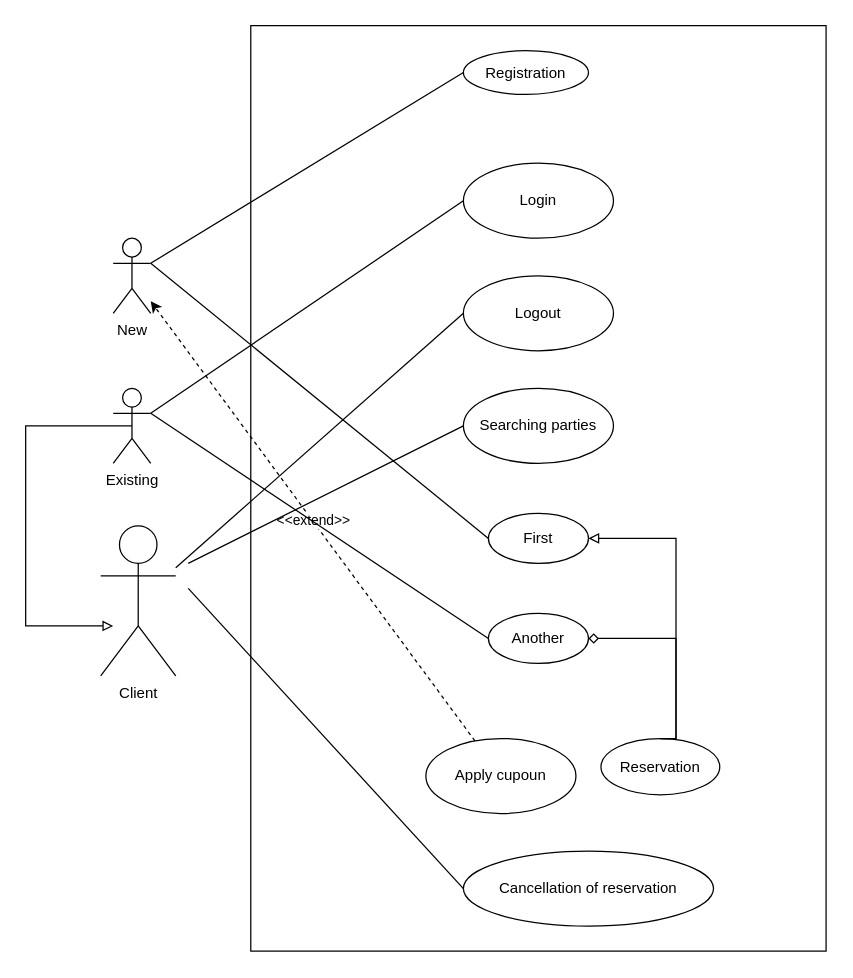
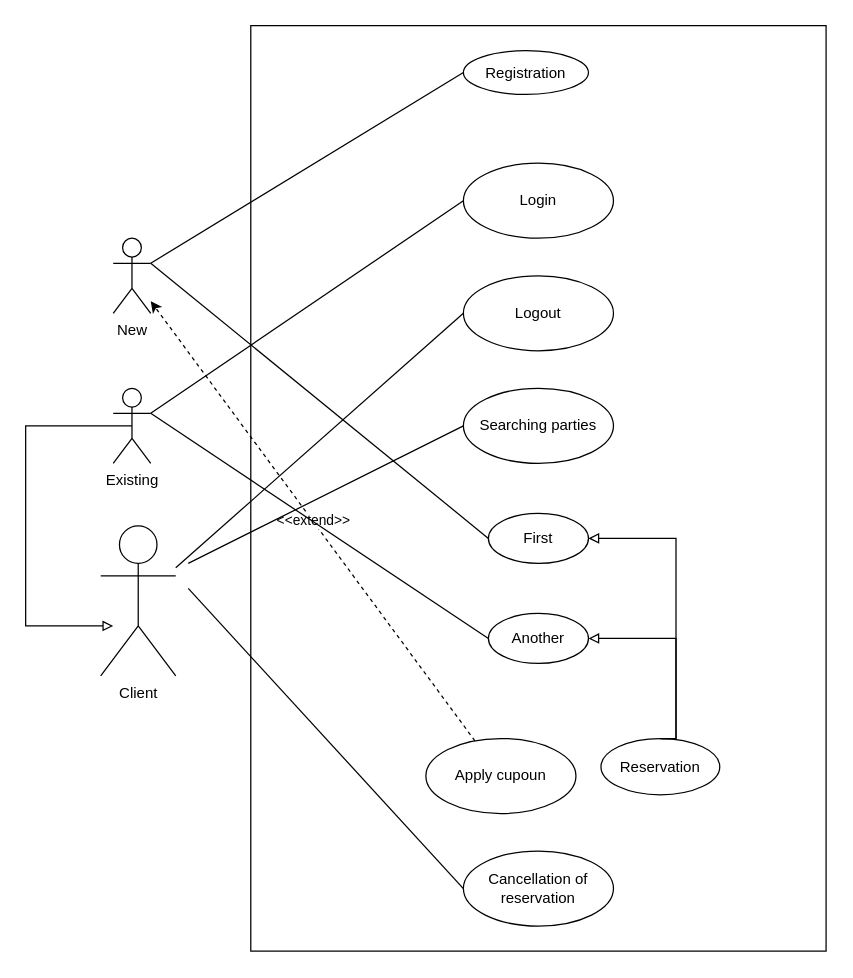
- <mxCell id="22" style="edgeStyle=orthogonalEdgeStyle;rounded=0;orthogonalLoop=1;jettySize=auto;html=1;endArrow=diamond;endFill=0;exitX=0.5;exitY=0;exitDx=0;exitDy=0;entryX=1;entryY=0.5;entryDx=0;entryDy=0;" parent="1" source="8" target="24" edge="1"><mxGeometry relative="1" as="geometry"><mxPoint x="410" y="580" as="sourcePoint" /><mxPoint x="320" y="520" as="targetPoint" /><Array as="points"><mxPoint x="540" y="510" /></Array></mxGeometry></mxCell>
+ <mxCell id="22" style="edgeStyle=orthogonalEdgeStyle;rounded=0;orthogonalLoop=1;jettySize=auto;html=1;endArrow=block;endFill=0;exitX=0.5;exitY=0;exitDx=0;exitDy=0;entryX=1;entryY=0.5;entryDx=0;entryDy=0;" parent="1" source="8" target="24" edge="1"><mxGeometry relative="1" as="geometry"><mxPoint x="410" y="580" as="sourcePoint" /><mxPoint x="320" y="520" as="targetPoint" /><Array as="points"><mxPoint x="540" y="510" /></Array></mxGeometry></mxCell>
- <mxCell id="9" value="Cancellation of reservation" style="ellipse;whiteSpace=wrap;html=1;" parent="1" vertex="1"><mxGeometry x="370" y="680" width="200" height="60" as="geometry" /></mxCell>
+ <mxCell id="9" value="Cancellation of reservation" style="ellipse;whiteSpace=wrap;html=1;" parent="1" vertex="1"><mxGeometry x="370" y="680" width="120" height="60" as="geometry" /></mxCell>
